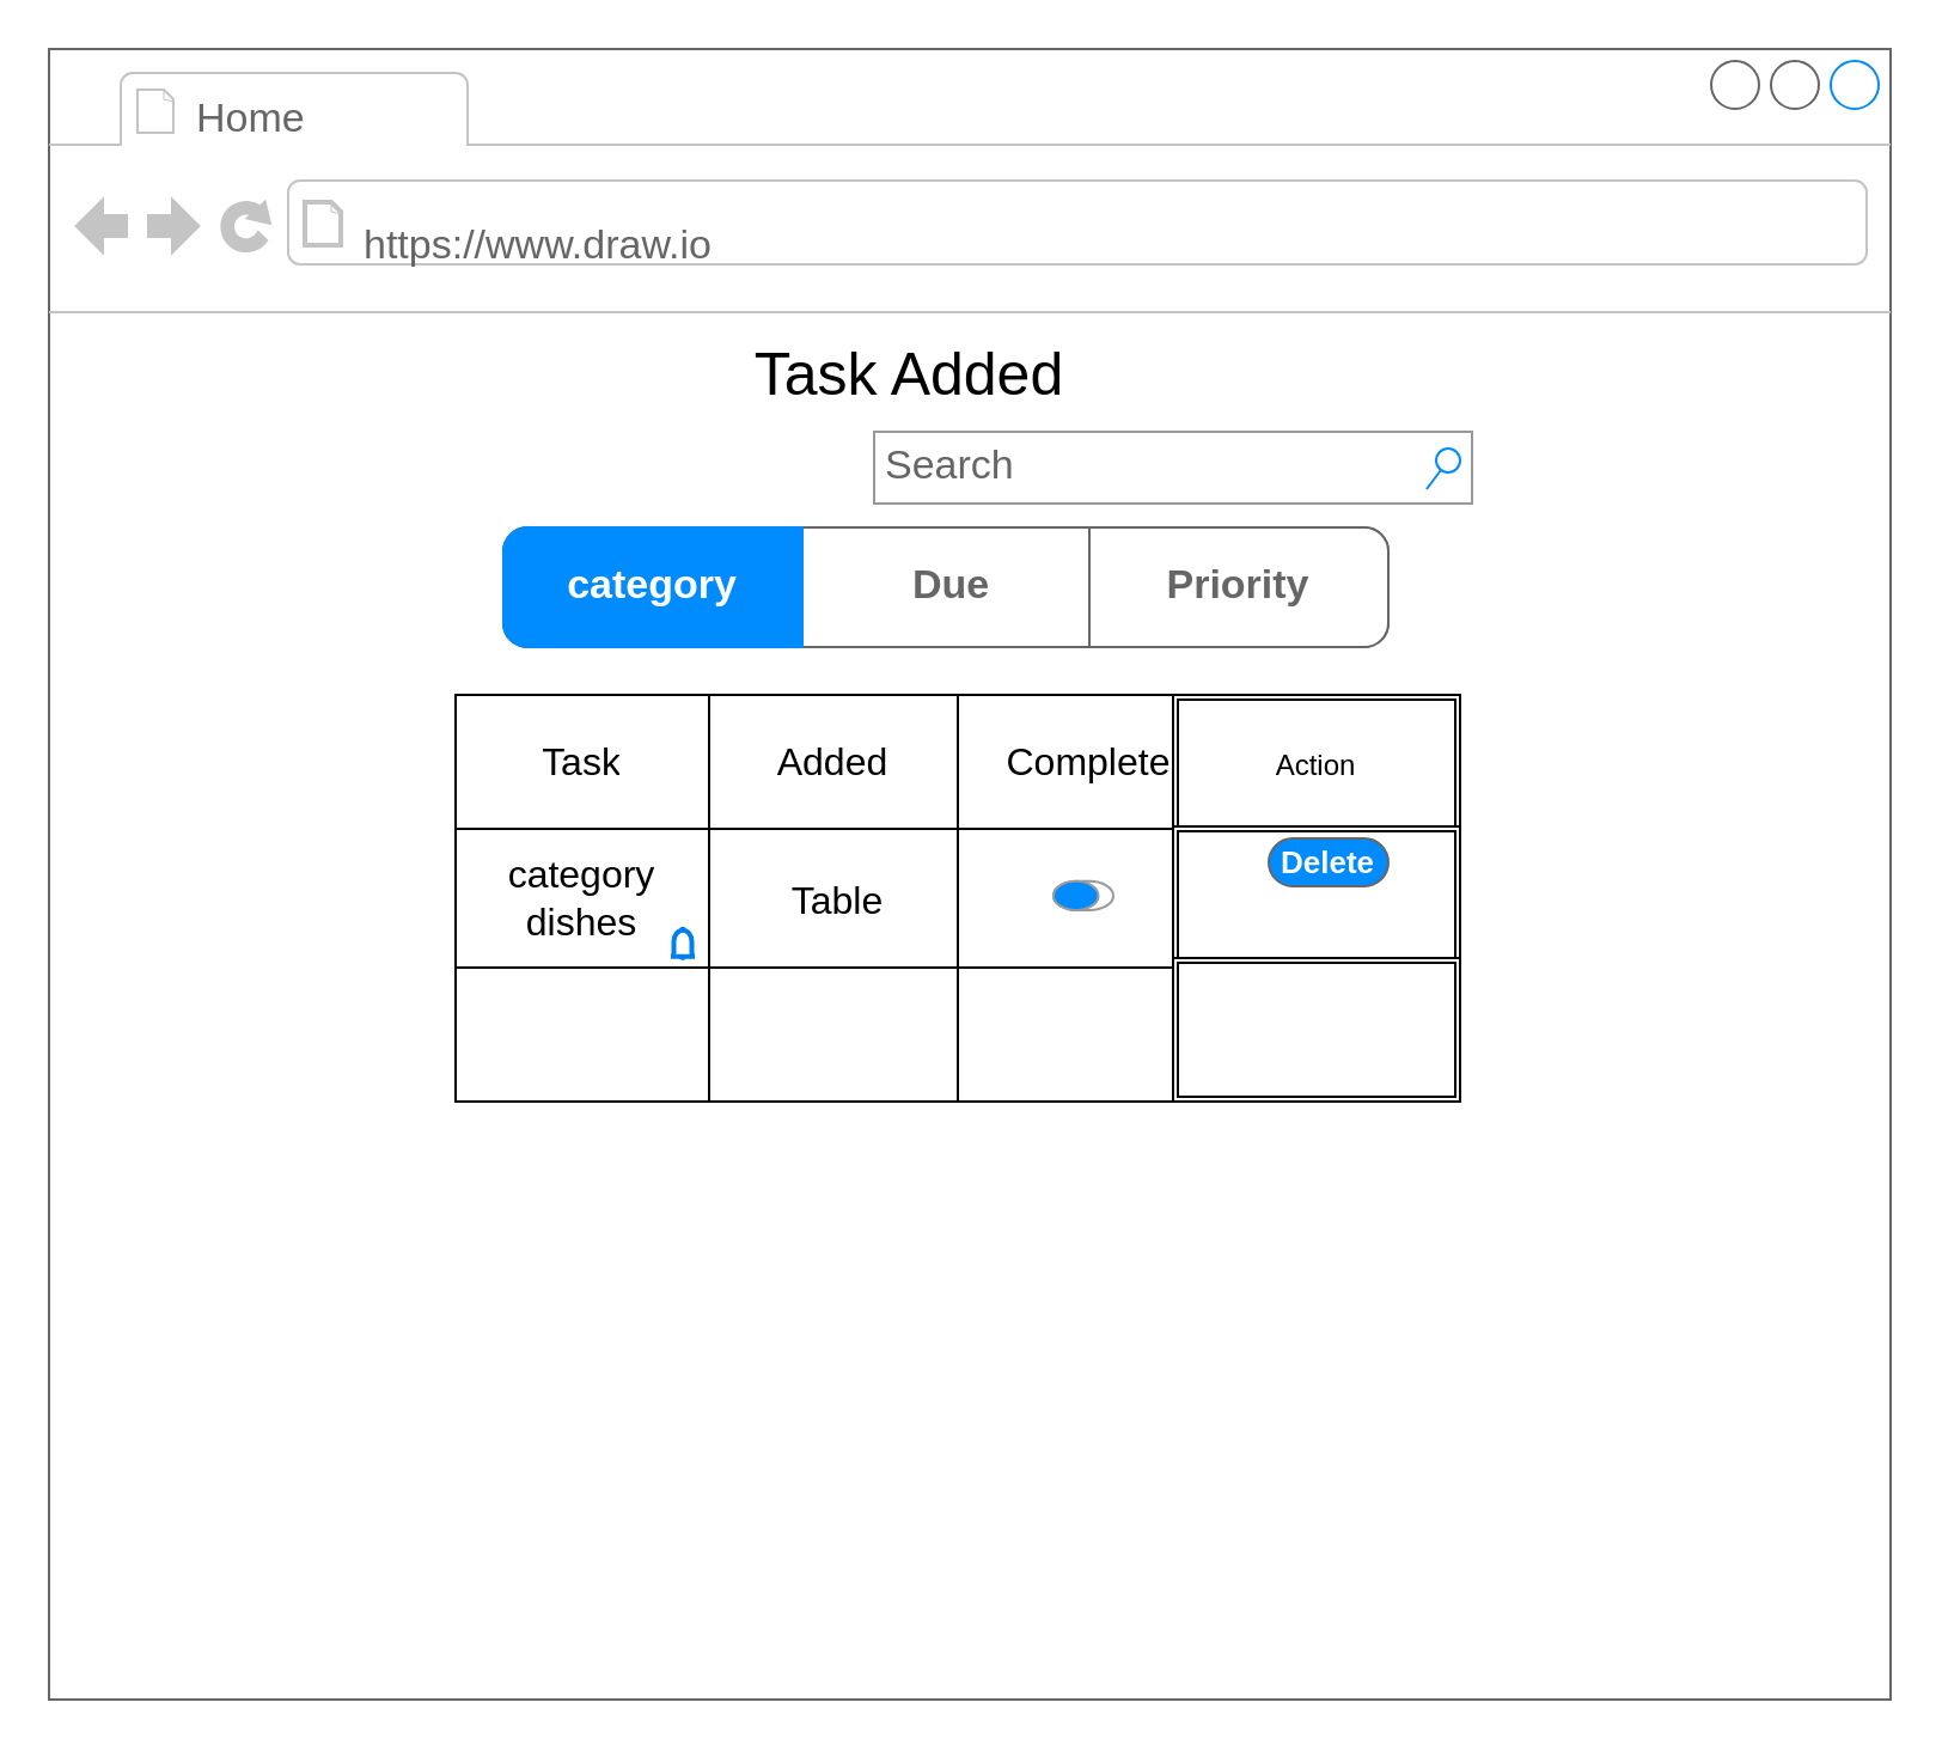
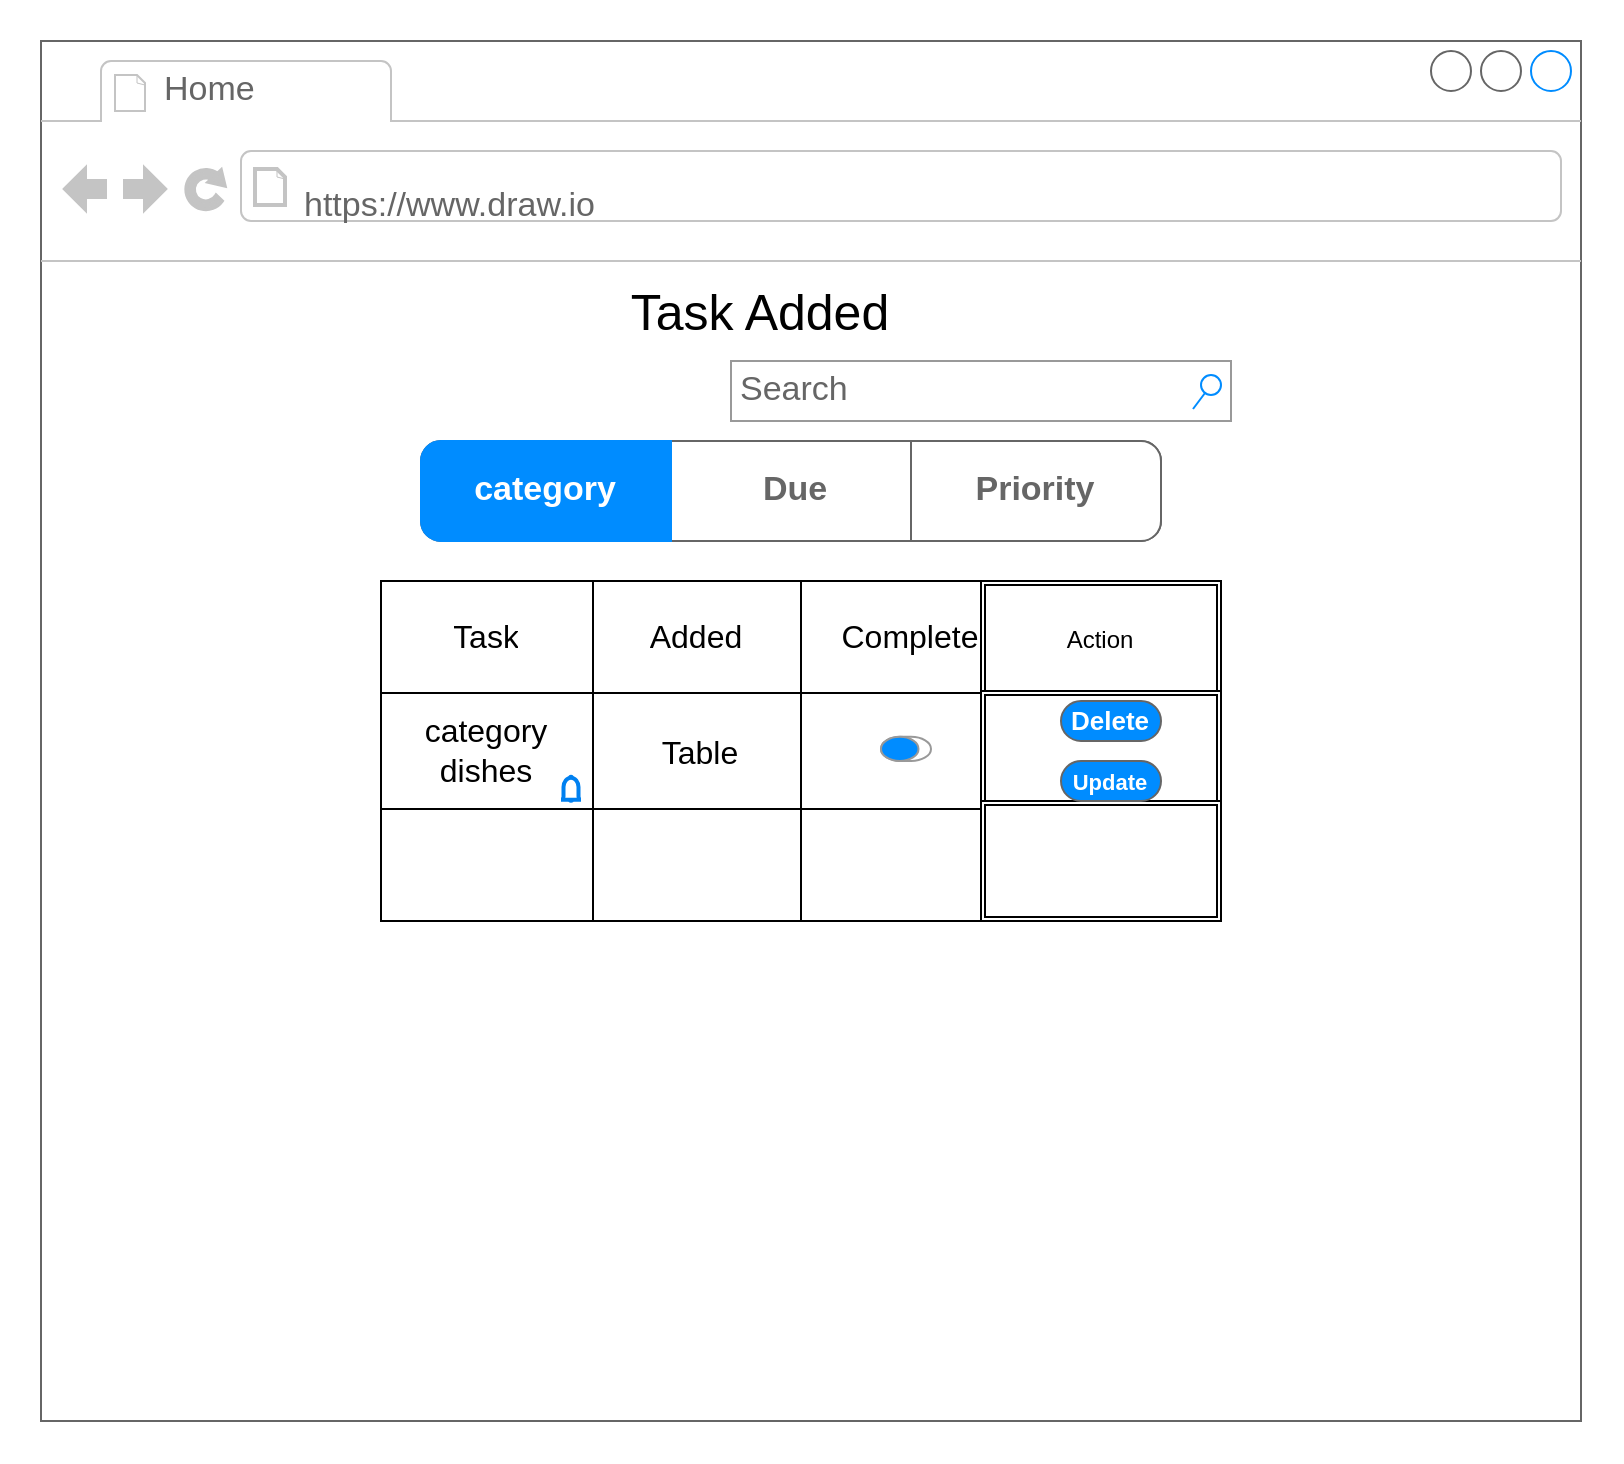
- <mxCell id="3" value="Home" style="strokeWidth=1;shadow=0;dashed=0;align=center;html=1;shape=mxgraph.mockup.containers.anchor;fontSize=17;fontColor=#666666;align=left;whiteSpace=wrap;" parent="2" vertex="1"><mxGeometry x="60" y="12" width="135" height="35" as="geometry" /></mxCell>
+ <mxCell id="3" value="Home" style="strokeWidth=1;shadow=0;dashed=0;align=center;html=1;shape=mxgraph.mockup.containers.anchor;fontSize=17;fontColor=#666666;align=left;whiteSpace=wrap;" parent="2" vertex="1"><mxGeometry x="60" y="12" width="110" height="26" as="geometry" /></mxCell>
+ <mxCell id="28" value="&lt;font style=&quot;font-size: 11px;&quot;&gt;Update&lt;/font&gt;" style="strokeWidth=1;shadow=0;dashed=0;align=center;html=1;shape=mxgraph.mockup.buttons.button;strokeColor=#666666;fontColor=#ffffff;mainText=;buttonStyle=round;fontSize=17;fontStyle=1;fillColor=#008cff;whiteSpace=wrap;" parent="2" vertex="1"><mxGeometry x="510" y="360" width="50" height="20" as="geometry" /></mxCell>
